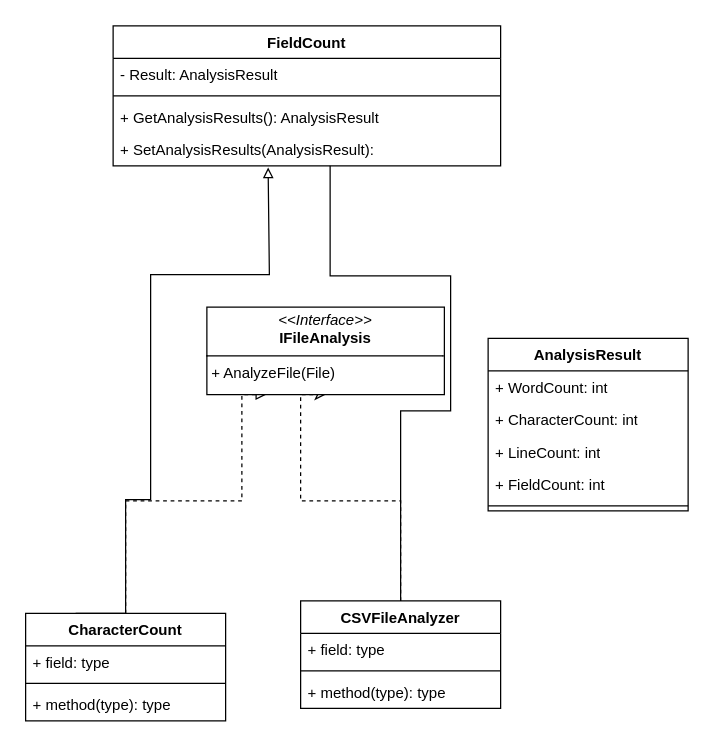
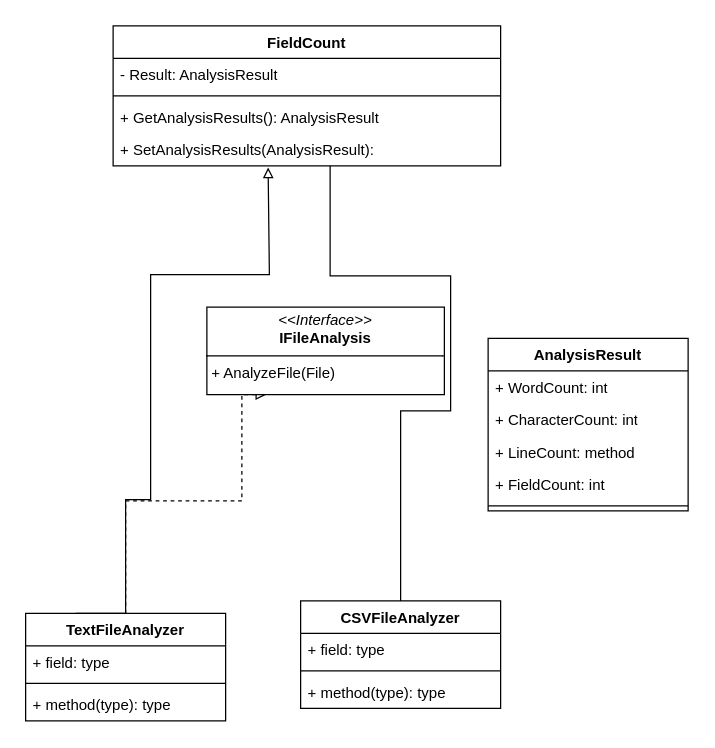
- <mxCell id="10" value="+ LineCount: int" style="text;strokeColor=none;fillColor=none;align=left;verticalAlign=top;spacingLeft=4;spacingRight=4;overflow=hidden;rotatable=0;points=[[0,0.5],[1,0.5]];portConstraint=eastwest;whiteSpace=wrap;html=1;" vertex="1" parent="7"><mxGeometry y="78" width="160" height="26" as="geometry" /></mxCell>
+ <mxCell id="10" value="+ LineCount: method" style="text;strokeColor=none;fillColor=none;align=left;verticalAlign=top;spacingLeft=4;spacingRight=4;overflow=hidden;rotatable=0;points=[[0,0.5],[1,0.5]];portConstraint=eastwest;whiteSpace=wrap;html=1;" vertex="1" parent="7"><mxGeometry y="78" width="160" height="26" as="geometry" /></mxCell>
- <mxCell id="18" style="edgeStyle=orthogonalEdgeStyle;rounded=0;orthogonalLoop=1;jettySize=auto;html=1;entryX=0.5;entryY=1;entryDx=0;entryDy=0;endArrow=classic;endFill=0;dashed=1;" edge="1" parent="1" source="19" target="23"><mxGeometry relative="1" as="geometry"><Array as="points"><mxPoint x="320" y="400" /><mxPoint x="240" y="400" /></Array></mxGeometry></mxCell>
- <mxCell id="14" value="CharacterCount" style="swimlane;fontStyle=1;align=center;verticalAlign=top;childLayout=stackLayout;horizontal=1;startSize=26;horizontalStack=0;resizeParent=1;resizeParentMax=0;resizeLast=0;collapsible=1;marginBottom=0;whiteSpace=wrap;html=1;" vertex="1" parent="1"><mxGeometry x="20" y="490" width="160" height="86" as="geometry" /></mxCell>
+ <mxCell id="14" value="TextFileAnalyzer" style="swimlane;fontStyle=1;align=center;verticalAlign=top;childLayout=stackLayout;horizontal=1;startSize=26;horizontalStack=0;resizeParent=1;resizeParentMax=0;resizeLast=0;collapsible=1;marginBottom=0;whiteSpace=wrap;html=1;" vertex="1" parent="1"><mxGeometry x="20" y="490" width="160" height="86" as="geometry" /></mxCell>
